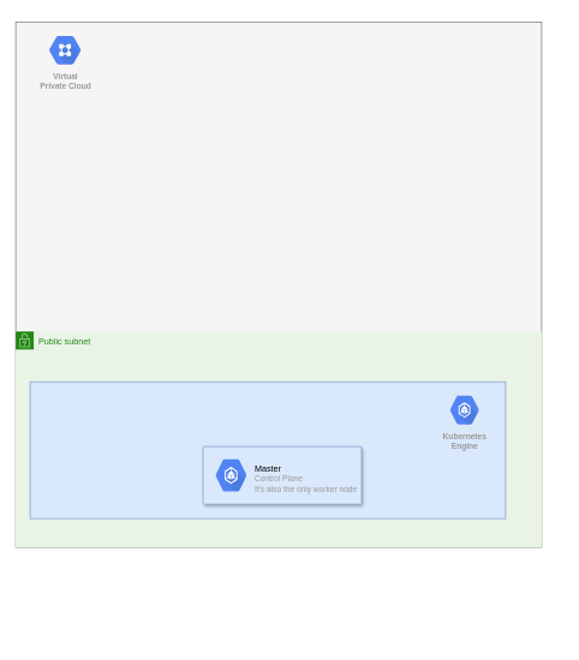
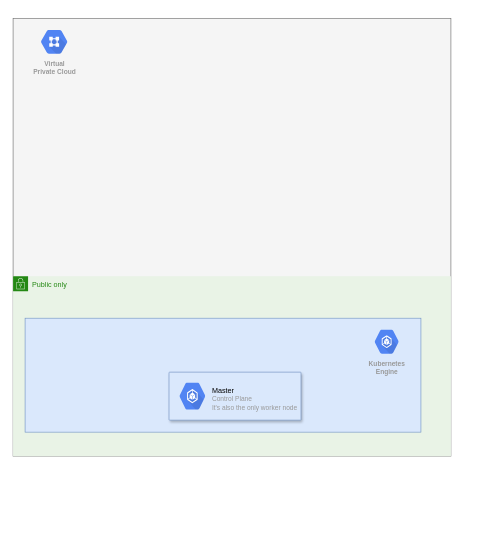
- <mxCell id="5" value="Public subnet" style="points=[[0,0],[0.25,0],[0.5,0],[0.75,0],[1,0],[1,0.25],[1,0.5],[1,0.75],[1,1],[0.75,1],[0.5,1],[0.25,1],[0,1],[0,0.75],[0,0.5],[0,0.25]];outlineConnect=0;gradientColor=none;html=1;whiteSpace=wrap;fontSize=12;fontStyle=0;container=1;pointerEvents=0;collapsible=0;recursiveResize=0;shape=mxgraph.aws4.group;grIcon=mxgraph.aws4.group_security_group;grStroke=0;strokeColor=#248814;fillColor=#E9F3E6;verticalAlign=top;align=left;spacingLeft=30;fontColor=#248814;dashed=0;" vertex="1" parent="2"><mxGeometry y="440" width="730" height="300" as="geometry" /></mxCell>
+ <mxCell id="5" value="Public only" style="points=[[0,0],[0.25,0],[0.5,0],[0.75,0],[1,0],[1,0.25],[1,0.5],[1,0.75],[1,1],[0.75,1],[0.5,1],[0.25,1],[0,1],[0,0.75],[0,0.5],[0,0.25]];outlineConnect=0;gradientColor=none;html=1;whiteSpace=wrap;fontSize=12;fontStyle=0;container=1;pointerEvents=0;collapsible=0;recursiveResize=0;shape=mxgraph.aws4.group;grIcon=mxgraph.aws4.group_security_group;grStroke=0;strokeColor=#248814;fillColor=#E9F3E6;verticalAlign=top;align=left;spacingLeft=30;fontColor=#248814;dashed=0;" vertex="1" parent="2"><mxGeometry y="440" width="730" height="300" as="geometry" /></mxCell>
